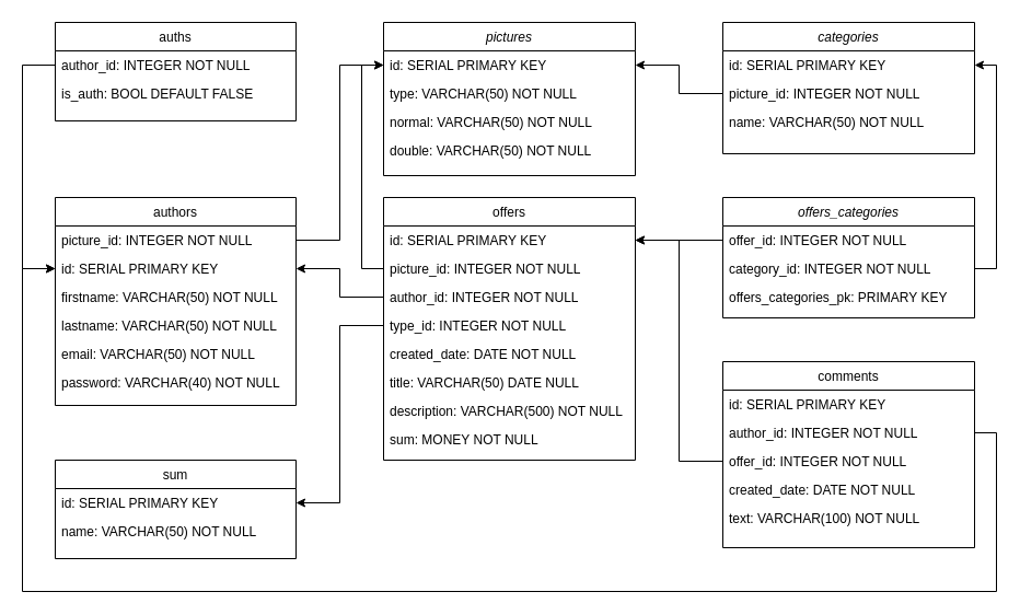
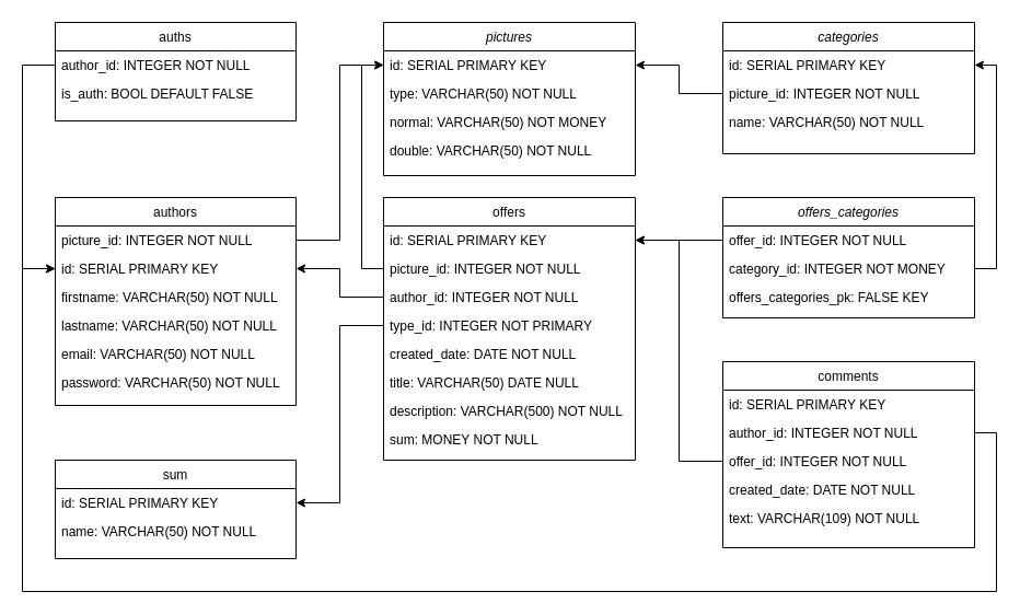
- <mxCell id="44" value="normal: VARCHAR(50) NOT NULL" style="text;align=left;verticalAlign=top;spacingLeft=4;spacingRight=4;overflow=hidden;rotatable=0;points=[[0,0.5],[1,0.5]];portConstraint=eastwest;rounded=0;shadow=0;html=0;" parent="41" vertex="1"><mxGeometry y="78" width="230" height="26" as="geometry" /></mxCell>
+ <mxCell id="44" value="normal: VARCHAR(50) NOT MONEY" style="text;align=left;verticalAlign=top;spacingLeft=4;spacingRight=4;overflow=hidden;rotatable=0;points=[[0,0.5],[1,0.5]];portConstraint=eastwest;rounded=0;shadow=0;html=0;" parent="41" vertex="1"><mxGeometry y="78" width="230" height="26" as="geometry" /></mxCell>
- <mxCell id="5" value="category_id: INTEGER NOT NULL" style="text;align=left;verticalAlign=top;spacingLeft=4;spacingRight=4;overflow=hidden;rotatable=0;points=[[0,0.5],[1,0.5]];portConstraint=eastwest;rounded=0;shadow=0;html=0;" parent="3" vertex="1"><mxGeometry y="52" width="230" height="26" as="geometry" /></mxCell>
+ <mxCell id="5" value="category_id: INTEGER NOT MONEY" style="text;align=left;verticalAlign=top;spacingLeft=4;spacingRight=4;overflow=hidden;rotatable=0;points=[[0,0.5],[1,0.5]];portConstraint=eastwest;rounded=0;shadow=0;html=0;" parent="3" vertex="1"><mxGeometry y="52" width="230" height="26" as="geometry" /></mxCell>
- <mxCell id="6" value="offers_categories_pk: PRIMARY KEY" style="text;align=left;verticalAlign=top;spacingLeft=4;spacingRight=4;overflow=hidden;rotatable=0;points=[[0,0.5],[1,0.5]];portConstraint=eastwest;rounded=0;shadow=0;html=0;" parent="3" vertex="1"><mxGeometry y="78" width="230" height="26" as="geometry" /></mxCell>
+ <mxCell id="6" value="offers_categories_pk: FALSE KEY" style="text;align=left;verticalAlign=top;spacingLeft=4;spacingRight=4;overflow=hidden;rotatable=0;points=[[0,0.5],[1,0.5]];portConstraint=eastwest;rounded=0;shadow=0;html=0;" parent="3" vertex="1"><mxGeometry y="78" width="230" height="26" as="geometry" /></mxCell>
- <mxCell id="23" value="type_id: INTEGER NOT NULL" style="text;align=left;verticalAlign=top;spacingLeft=4;spacingRight=4;overflow=hidden;rotatable=0;points=[[0,0.5],[1,0.5]];portConstraint=eastwest;" parent="19" vertex="1"><mxGeometry y="104" width="230" height="26" as="geometry" /></mxCell>
+ <mxCell id="23" value="type_id: INTEGER NOT PRIMARY" style="text;align=left;verticalAlign=top;spacingLeft=4;spacingRight=4;overflow=hidden;rotatable=0;points=[[0,0.5],[1,0.5]];portConstraint=eastwest;" parent="19" vertex="1"><mxGeometry y="104" width="230" height="26" as="geometry" /></mxCell>
- <mxCell id="36" value="password: VARCHAR(40) NOT NULL" style="text;align=left;verticalAlign=top;spacingLeft=4;spacingRight=4;overflow=hidden;rotatable=0;points=[[0,0.5],[1,0.5]];portConstraint=eastwest;" parent="30" vertex="1"><mxGeometry y="156" width="220" height="26" as="geometry" /></mxCell>
+ <mxCell id="36" value="password: VARCHAR(50) NOT NULL" style="text;align=left;verticalAlign=top;spacingLeft=4;spacingRight=4;overflow=hidden;rotatable=0;points=[[0,0.5],[1,0.5]];portConstraint=eastwest;" parent="30" vertex="1"><mxGeometry y="156" width="220" height="26" as="geometry" /></mxCell>
- <mxCell id="18" value="text: VARCHAR(100) NOT NULL" style="text;align=left;verticalAlign=top;spacingLeft=4;spacingRight=4;overflow=hidden;rotatable=0;points=[[0,0.5],[1,0.5]];portConstraint=eastwest;" parent="13" vertex="1"><mxGeometry y="130" width="230" height="26" as="geometry" /></mxCell>
+ <mxCell id="18" value="text: VARCHAR(109) NOT NULL" style="text;align=left;verticalAlign=top;spacingLeft=4;spacingRight=4;overflow=hidden;rotatable=0;points=[[0,0.5],[1,0.5]];portConstraint=eastwest;" parent="13" vertex="1"><mxGeometry y="130" width="230" height="26" as="geometry" /></mxCell>
